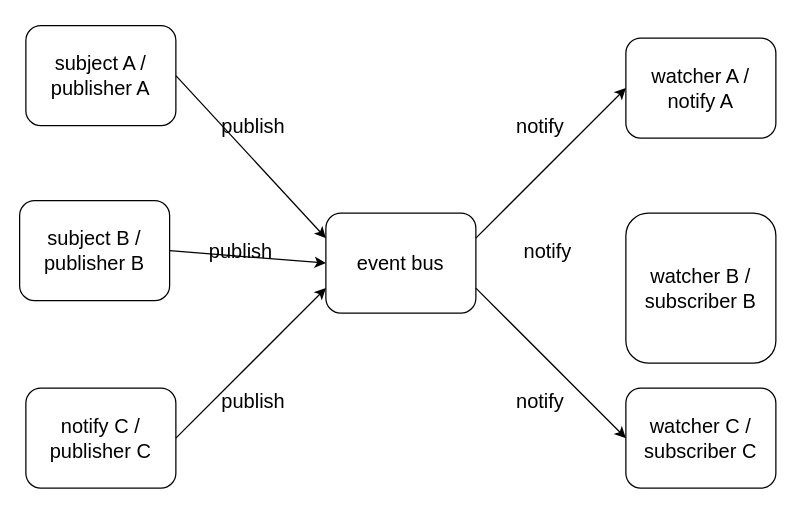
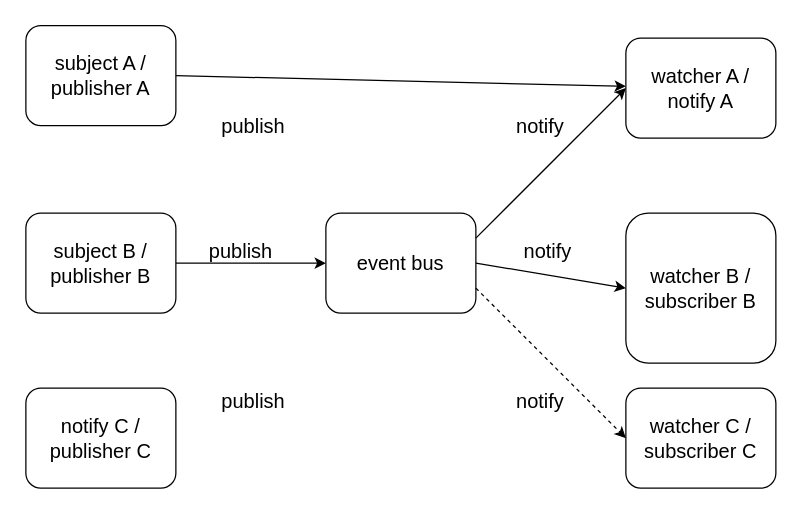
- <mxCell id="9" value="" style="endArrow=classic;html=1;exitX=1;exitY=0.5;exitDx=0;exitDy=0;entryX=0;entryY=0.25;entryDx=0;entryDy=0;" edge="1" parent="1" source="2" target="5"><mxGeometry width="50" height="50" relative="1" as="geometry"><mxPoint x="220" y="120" as="sourcePoint" /><mxPoint x="270" y="70" as="targetPoint" /></mxGeometry></mxCell>
+ <mxCell id="9" value="" style="endArrow=classic;html=1;exitX=1;exitY=0.5;exitDx=0;exitDy=0;" edge="1" parent="1" source="2" target="6"><mxGeometry width="50" height="50" relative="1" as="geometry"><mxPoint x="220" y="120" as="sourcePoint" /><mxPoint x="270" y="70" as="targetPoint" /></mxGeometry></mxCell>
- <mxCell id="3" value="&lt;span style=&quot;font-size: 16px&quot;&gt;subject B / publisher B&lt;/span&gt;" style="rounded=1;whiteSpace=wrap;html=1;" vertex="1" parent="1"><mxGeometry x="15" y="160" width="120" height="80" as="geometry" /></mxCell>
+ <mxCell id="3" value="&lt;span style=&quot;font-size: 16px&quot;&gt;subject B / publisher B&lt;/span&gt;" style="rounded=1;whiteSpace=wrap;html=1;" vertex="1" parent="1"><mxGeometry y="170" width="120" height="80" as="geometry" x="20" /></mxCell>
+ <mxCell id="13" value="" style="endArrow=classic;html=1;exitX=1;exitY=0.5;exitDx=0;exitDy=0;entryX=0;entryY=0.5;entryDx=0;entryDy=0;" edge="1" parent="1" source="5" target="7"><mxGeometry width="50" height="50" relative="1" as="geometry"><mxPoint x="390" y="200" as="sourcePoint" /><mxPoint x="510" y="80" as="targetPoint" /></mxGeometry></mxCell>
- <mxCell id="14" value="" style="endArrow=classic;html=1;exitX=1;exitY=0.75;exitDx=0;exitDy=0;entryX=0;entryY=0.5;entryDx=0;entryDy=0;" edge="1" parent="1" source="5" target="8"><mxGeometry width="50" height="50" relative="1" as="geometry"><mxPoint x="390" y="220" as="sourcePoint" /><mxPoint x="510" y="220" as="targetPoint" /></mxGeometry></mxCell>
+ <mxCell id="14" value="" style="endArrow=classic;html=1;exitX=1;exitY=0.75;exitDx=0;exitDy=0;entryX=0;entryY=0.5;entryDx=0;entryDy=0;dashed=1;" edge="1" parent="1" source="5" target="8"><mxGeometry width="50" height="50" relative="1" as="geometry"><mxPoint x="390" y="220" as="sourcePoint" /><mxPoint x="510" y="220" as="targetPoint" /></mxGeometry></mxCell>
- <mxCell id="11" value="" style="endArrow=classic;html=1;exitX=1;exitY=0.5;exitDx=0;exitDy=0;entryX=0;entryY=0.75;entryDx=0;entryDy=0;" edge="1" parent="1" source="4" target="5"><mxGeometry width="50" height="50" relative="1" as="geometry"><mxPoint x="150" y="220" as="sourcePoint" /><mxPoint x="260" y="210" as="targetPoint" /></mxGeometry></mxCell>
